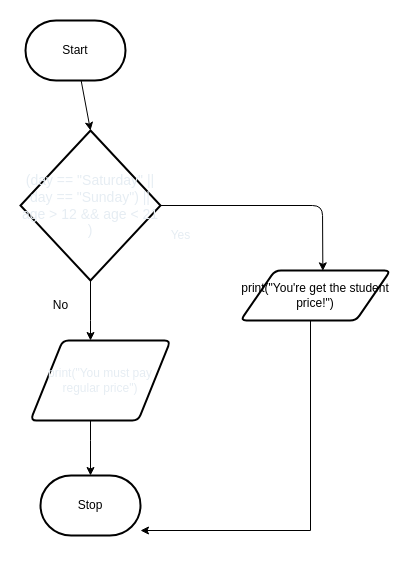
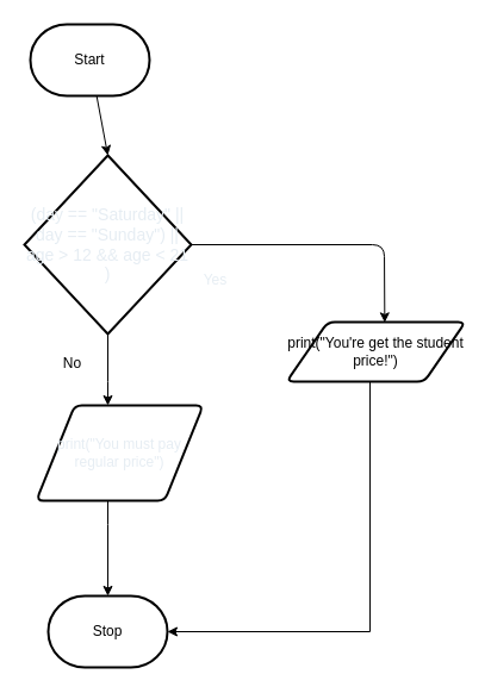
- <mxCell id="4" value="Stop" style="strokeWidth=2;html=1;shape=mxgraph.flowchart.terminator;whiteSpace=wrap;" parent="1" vertex="1"><mxGeometry x="40" y="475" width="100" height="60" as="geometry" /></mxCell>
+ <mxCell id="4" value="Stop" style="strokeWidth=2;html=1;shape=mxgraph.flowchart.terminator;whiteSpace=wrap;" parent="1" vertex="1"><mxGeometry x="40" y="500" width="100" height="60" as="geometry" /></mxCell>
